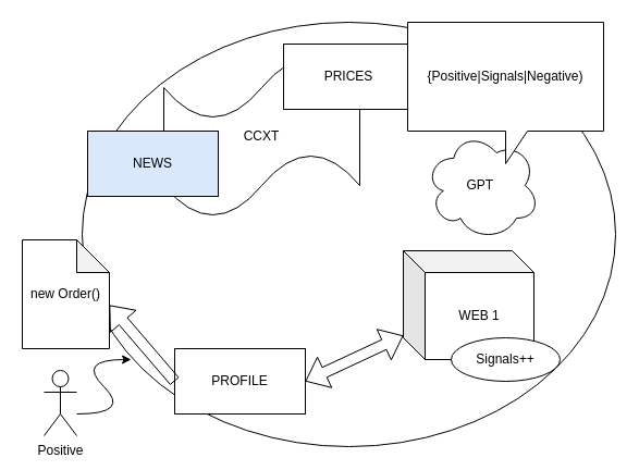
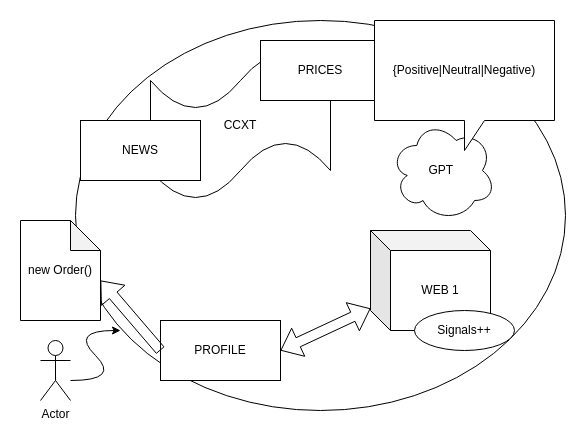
- <mxCell id="14" value="{Positive|Signals|Negative)" style="shape=callout;whiteSpace=wrap;html=1;perimeter=calloutPerimeter;" parent="1" vertex="1"><mxGeometry x="374" y="20" width="180" height="130" as="geometry" /></mxCell>
+ <mxCell id="14" value="{Positive|Neutral|Negative)" style="shape=callout;whiteSpace=wrap;html=1;perimeter=calloutPerimeter;" parent="1" vertex="1"><mxGeometry x="374" y="20" width="180" height="130" as="geometry" /></mxCell>
- <mxCell id="7" value="NEWS" style="whiteSpace=wrap;html=1;fillColor=#dae8fc;" parent="1" vertex="1"><mxGeometry x="80" y="120" width="120" height="60" as="geometry" /></mxCell>
+ <mxCell id="7" value="NEWS" style="whiteSpace=wrap;html=1;" parent="1" vertex="1"><mxGeometry x="80" y="120" width="120" height="60" as="geometry" /></mxCell>
- <mxCell id="3" value="Positive" style="shape=umlActor;verticalLabelPosition=bottom;verticalAlign=top;html=1;outlineConnect=0;" parent="1" vertex="1"><mxGeometry x="40" y="340" width="30" height="60" as="geometry" /></mxCell>
+ <mxCell id="3" value="Actor" style="shape=umlActor;verticalLabelPosition=bottom;verticalAlign=top;html=1;outlineConnect=0;" parent="1" vertex="1"><mxGeometry x="40" y="340" width="30" height="60" as="geometry" /></mxCell>
